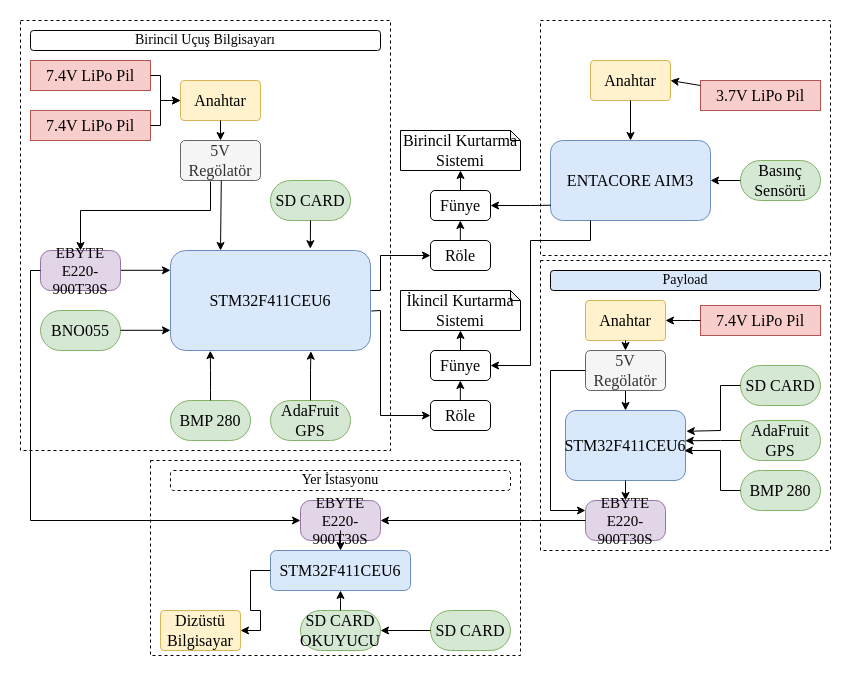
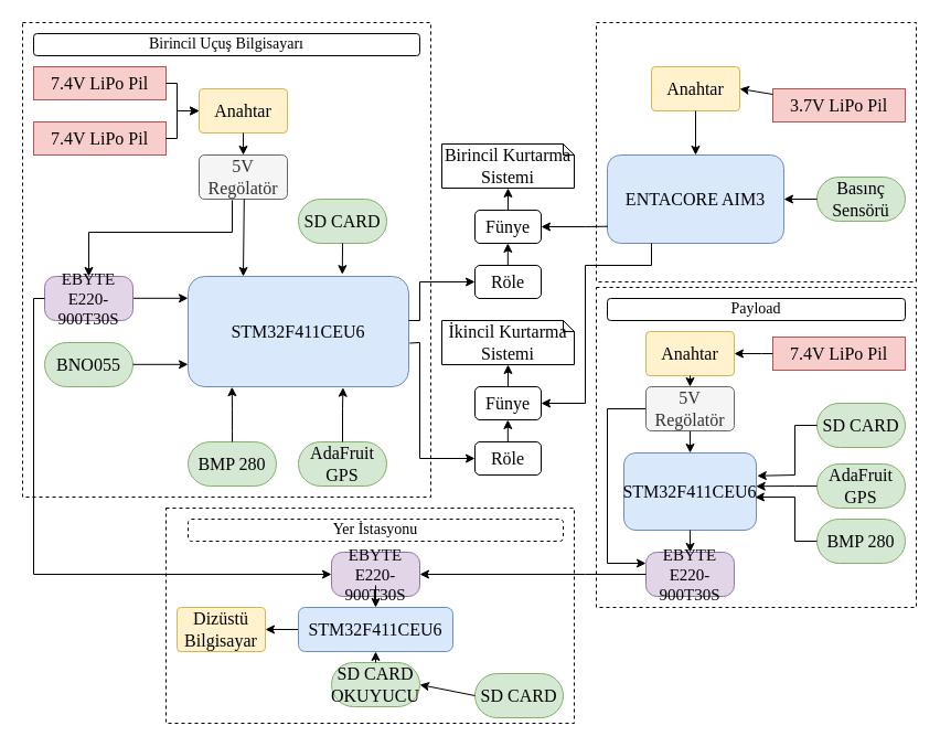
- <mxCell id="65" value="Payload" style="rounded=1;whiteSpace=wrap;html=1;fontSize=14;fontFamily=Calibri;fillColor=#dae8fc;" parent="1" vertex="1"><mxGeometry x="550" y="270" width="270" height="20" as="geometry" /></mxCell>
+ <mxCell id="65" value="Payload" style="rounded=1;whiteSpace=wrap;html=1;fontSize=14;fontFamily=Calibri;" parent="1" vertex="1"><mxGeometry x="550" y="270" width="270" height="20" as="geometry" /></mxCell>
- <mxCell id="77" value="Dizüstü Bilgisayar" style="rounded=1;whiteSpace=wrap;html=1;arcSize=9;fillColor=#fff2cc;strokeColor=#d6b656;fontFamily=Calibri;fontSize=16;" vertex="1" parent="1"><mxGeometry x="160" y="610" width="80" height="40" as="geometry" /></mxCell>
+ <mxCell id="77" value="Dizüstü Bilgisayar" style="rounded=1;whiteSpace=wrap;html=1;arcSize=9;fillColor=#fff2cc;strokeColor=#d6b656;fontFamily=Calibri;fontSize=16;" vertex="1" parent="1"><mxGeometry x="160" y="550" width="80" height="40" as="geometry" /></mxCell>
- <mxCell id="72" value="SD CARD OKUYUCU" style="rounded=1;whiteSpace=wrap;html=1;arcSize=50;fillColor=#d5e8d4;strokeColor=#82b366;fontFamily=Calibri;fontSize=16;" vertex="1" parent="1"><mxGeometry x="300" y="610" width="80" height="40" as="geometry" /></mxCell>
+ <mxCell id="72" value="SD CARD OKUYUCU" style="rounded=1;whiteSpace=wrap;html=1;arcSize=50;fillColor=#d5e8d4;strokeColor=#82b366;fontFamily=Calibri;fontSize=16;" vertex="1" parent="1"><mxGeometry x="300" y="600" width="80" height="40" as="geometry" /></mxCell>
